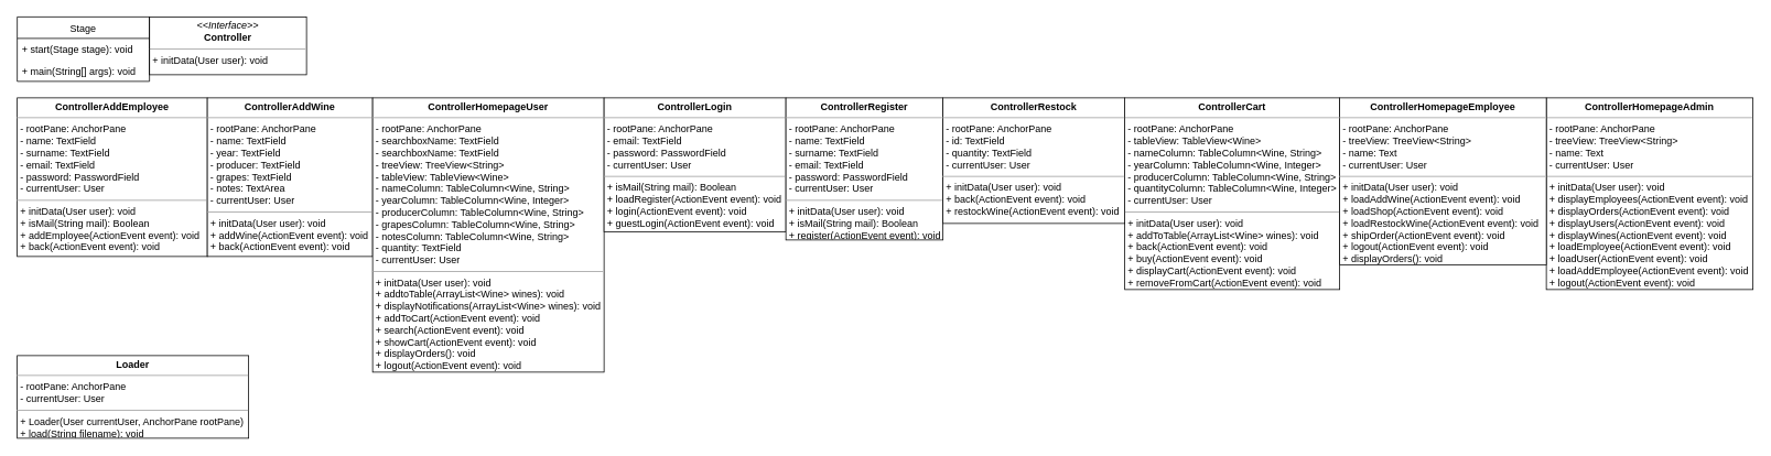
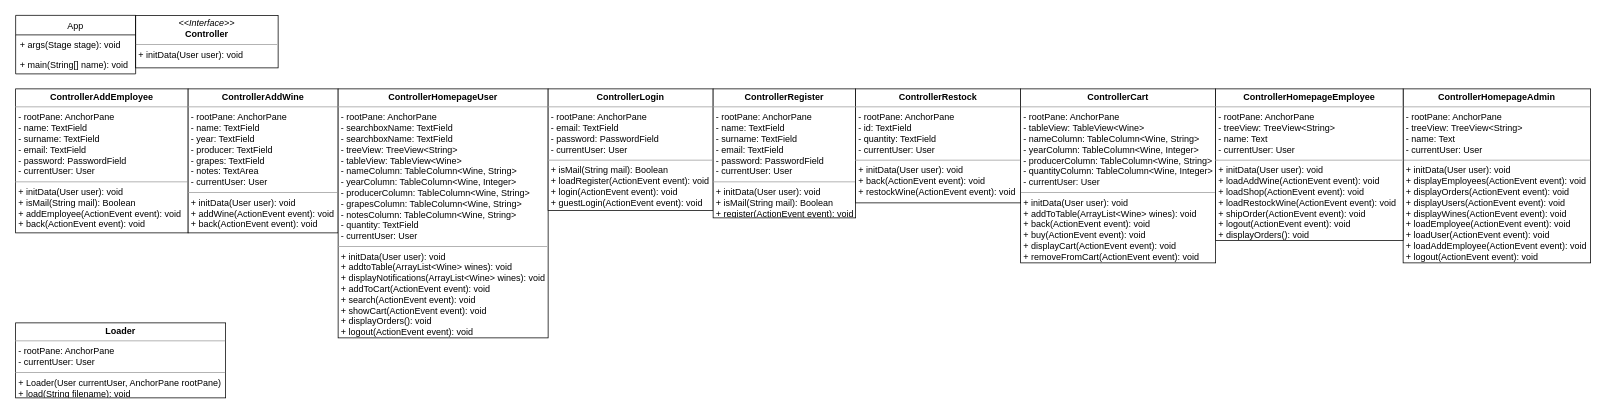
- <mxCell id="3" value="Stage" style="swimlane;fontStyle=0;childLayout=stackLayout;horizontal=1;startSize=26;fillColor=none;horizontalStack=0;resizeParent=1;resizeParentMax=0;resizeLast=0;collapsible=1;marginBottom=0;" parent="1" vertex="1"><mxGeometry y="20" width="160" height="78" as="geometry" x="20"><mxRectangle x="60" y="-960" width="50" height="26" as="alternateBounds" /></mxGeometry></mxCell>
+ <mxCell id="3" value="App" style="swimlane;fontStyle=0;childLayout=stackLayout;horizontal=1;startSize=26;fillColor=none;horizontalStack=0;resizeParent=1;resizeParentMax=0;resizeLast=0;collapsible=1;marginBottom=0;" parent="1" vertex="1"><mxGeometry y="20" width="160" height="78" as="geometry" x="20"><mxRectangle x="60" y="-960" width="50" height="26" as="alternateBounds" /></mxGeometry></mxCell>
- <mxCell id="4" value="+ start(Stage stage): void" style="text;strokeColor=none;fillColor=none;align=left;verticalAlign=top;spacingLeft=4;spacingRight=4;overflow=hidden;rotatable=0;points=[[0,0.5],[1,0.5]];portConstraint=eastwest;" parent="3" vertex="1"><mxGeometry y="26" width="160" height="26" as="geometry" /></mxCell>
+ <mxCell id="4" value="+ args(Stage stage): void" style="text;strokeColor=none;fillColor=none;align=left;verticalAlign=top;spacingLeft=4;spacingRight=4;overflow=hidden;rotatable=0;points=[[0,0.5],[1,0.5]];portConstraint=eastwest;" parent="3" vertex="1"><mxGeometry y="26" width="160" height="26" as="geometry" /></mxCell>
- <mxCell id="5" value="+ main(String[] args): void" style="text;strokeColor=none;fillColor=none;align=left;verticalAlign=top;spacingLeft=4;spacingRight=4;overflow=hidden;rotatable=0;points=[[0,0.5],[1,0.5]];portConstraint=eastwest;" parent="3" vertex="1"><mxGeometry y="52" width="160" height="26" as="geometry" /></mxCell>
+ <mxCell id="5" value="+ main(String[] name): void" style="text;strokeColor=none;fillColor=none;align=left;verticalAlign=top;spacingLeft=4;spacingRight=4;overflow=hidden;rotatable=0;points=[[0,0.5],[1,0.5]];portConstraint=eastwest;" parent="3" vertex="1"><mxGeometry y="52" width="160" height="26" as="geometry" /></mxCell>
